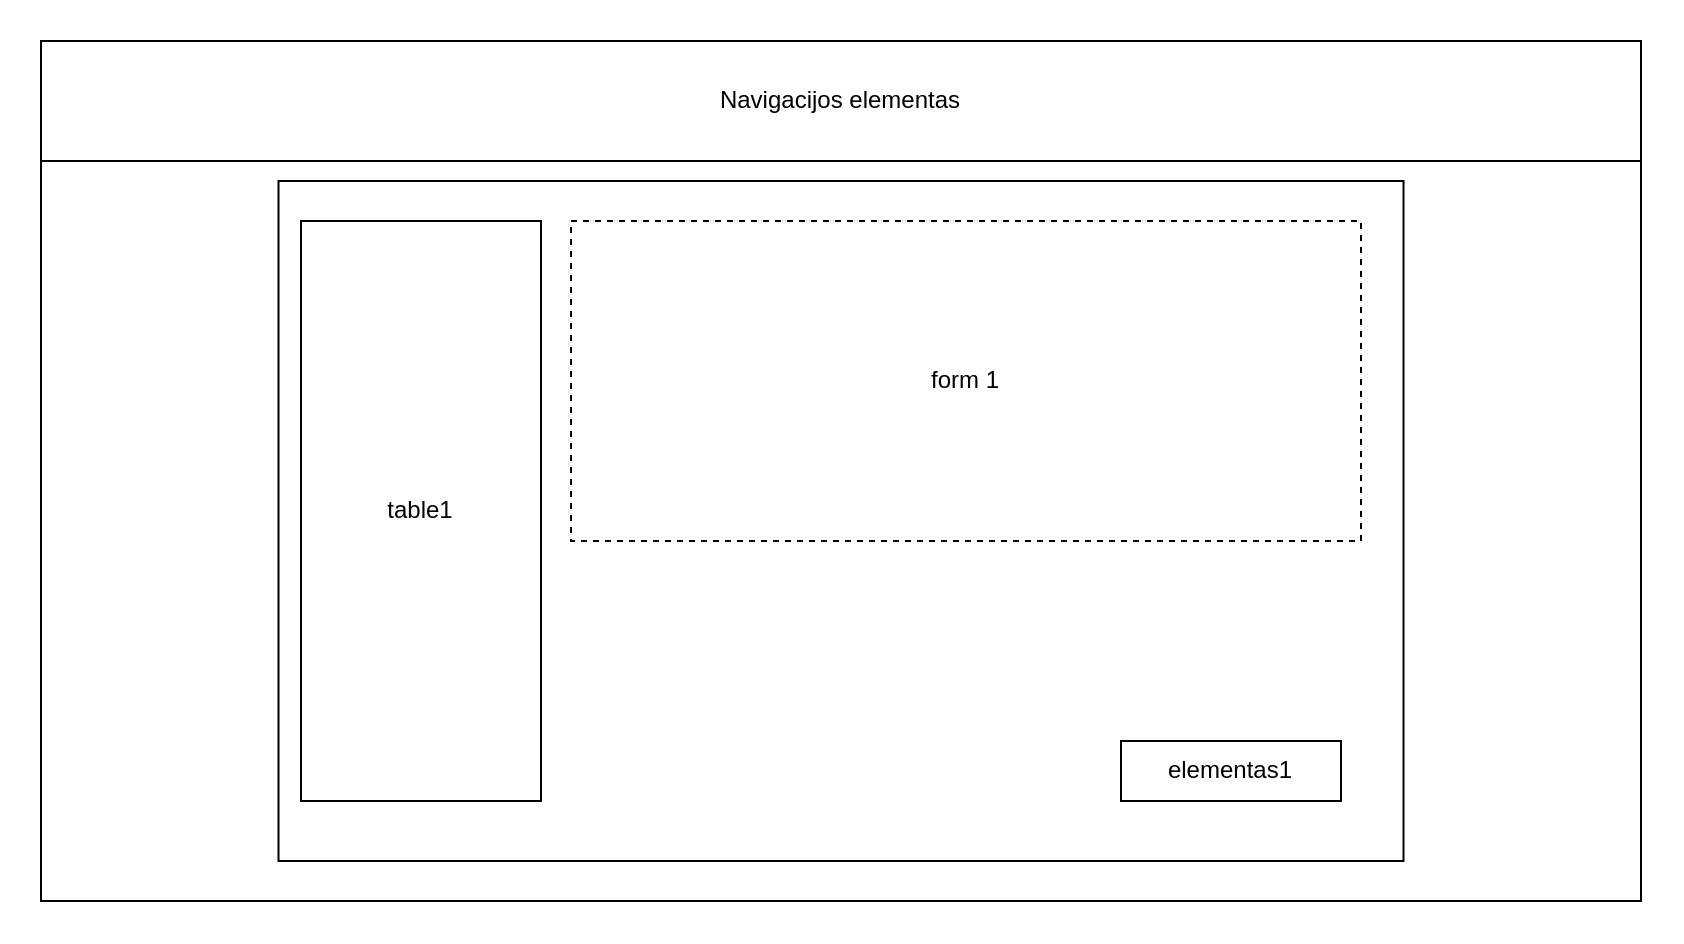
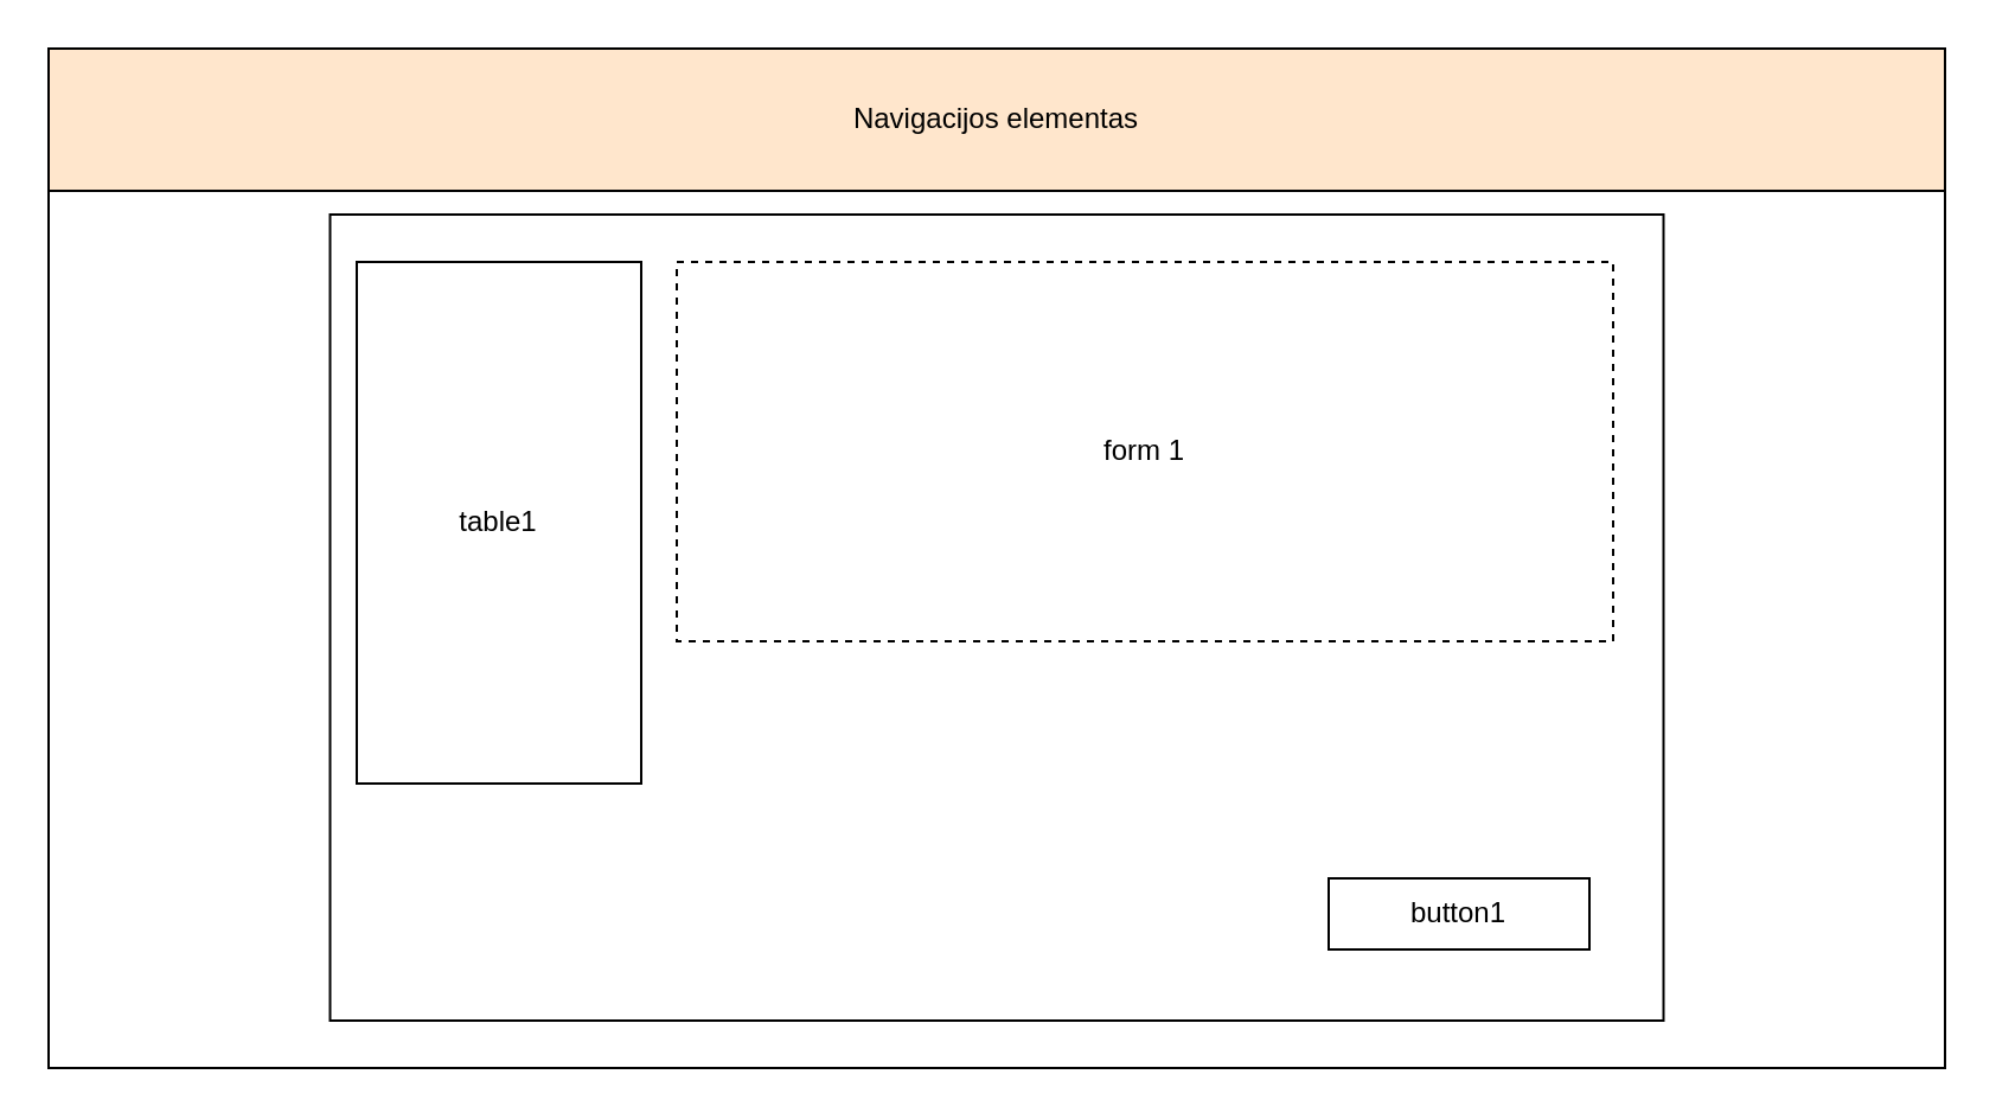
- <mxCell id="3" value="Navigacijos elementas" style="rounded=0;whiteSpace=wrap;html=1;" vertex="1" parent="1"><mxGeometry x="20" y="20" width="800" height="60" as="geometry" /></mxCell>
+ <mxCell id="3" value="Navigacijos elementas" style="rounded=0;whiteSpace=wrap;html=1;fillColor=#ffe6cc;" vertex="1" parent="1"><mxGeometry x="20" y="20" width="800" height="60" as="geometry" /></mxCell>
- <mxCell id="5" value="table1" style="rounded=0;whiteSpace=wrap;html=1;labelBackgroundColor=default;labelBorderColor=none;" vertex="1" parent="1"><mxGeometry x="150" y="110" width="120" height="290" as="geometry" /></mxCell>
+ <mxCell id="5" value="table1" style="rounded=0;whiteSpace=wrap;html=1;labelBackgroundColor=default;labelBorderColor=none;" vertex="1" parent="1"><mxGeometry x="150" y="110" width="120" height="220" as="geometry" /></mxCell>
- <mxCell id="7" value="elementas1" style="rounded=0;whiteSpace=wrap;html=1;labelBackgroundColor=default;labelBorderColor=none;" vertex="1" parent="1"><mxGeometry x="560" y="370" width="110" height="30" as="geometry" /></mxCell>
+ <mxCell id="7" value="button1" style="rounded=0;whiteSpace=wrap;html=1;labelBackgroundColor=default;labelBorderColor=none;" vertex="1" parent="1"><mxGeometry x="560" y="370" width="110" height="30" as="geometry" /></mxCell>
